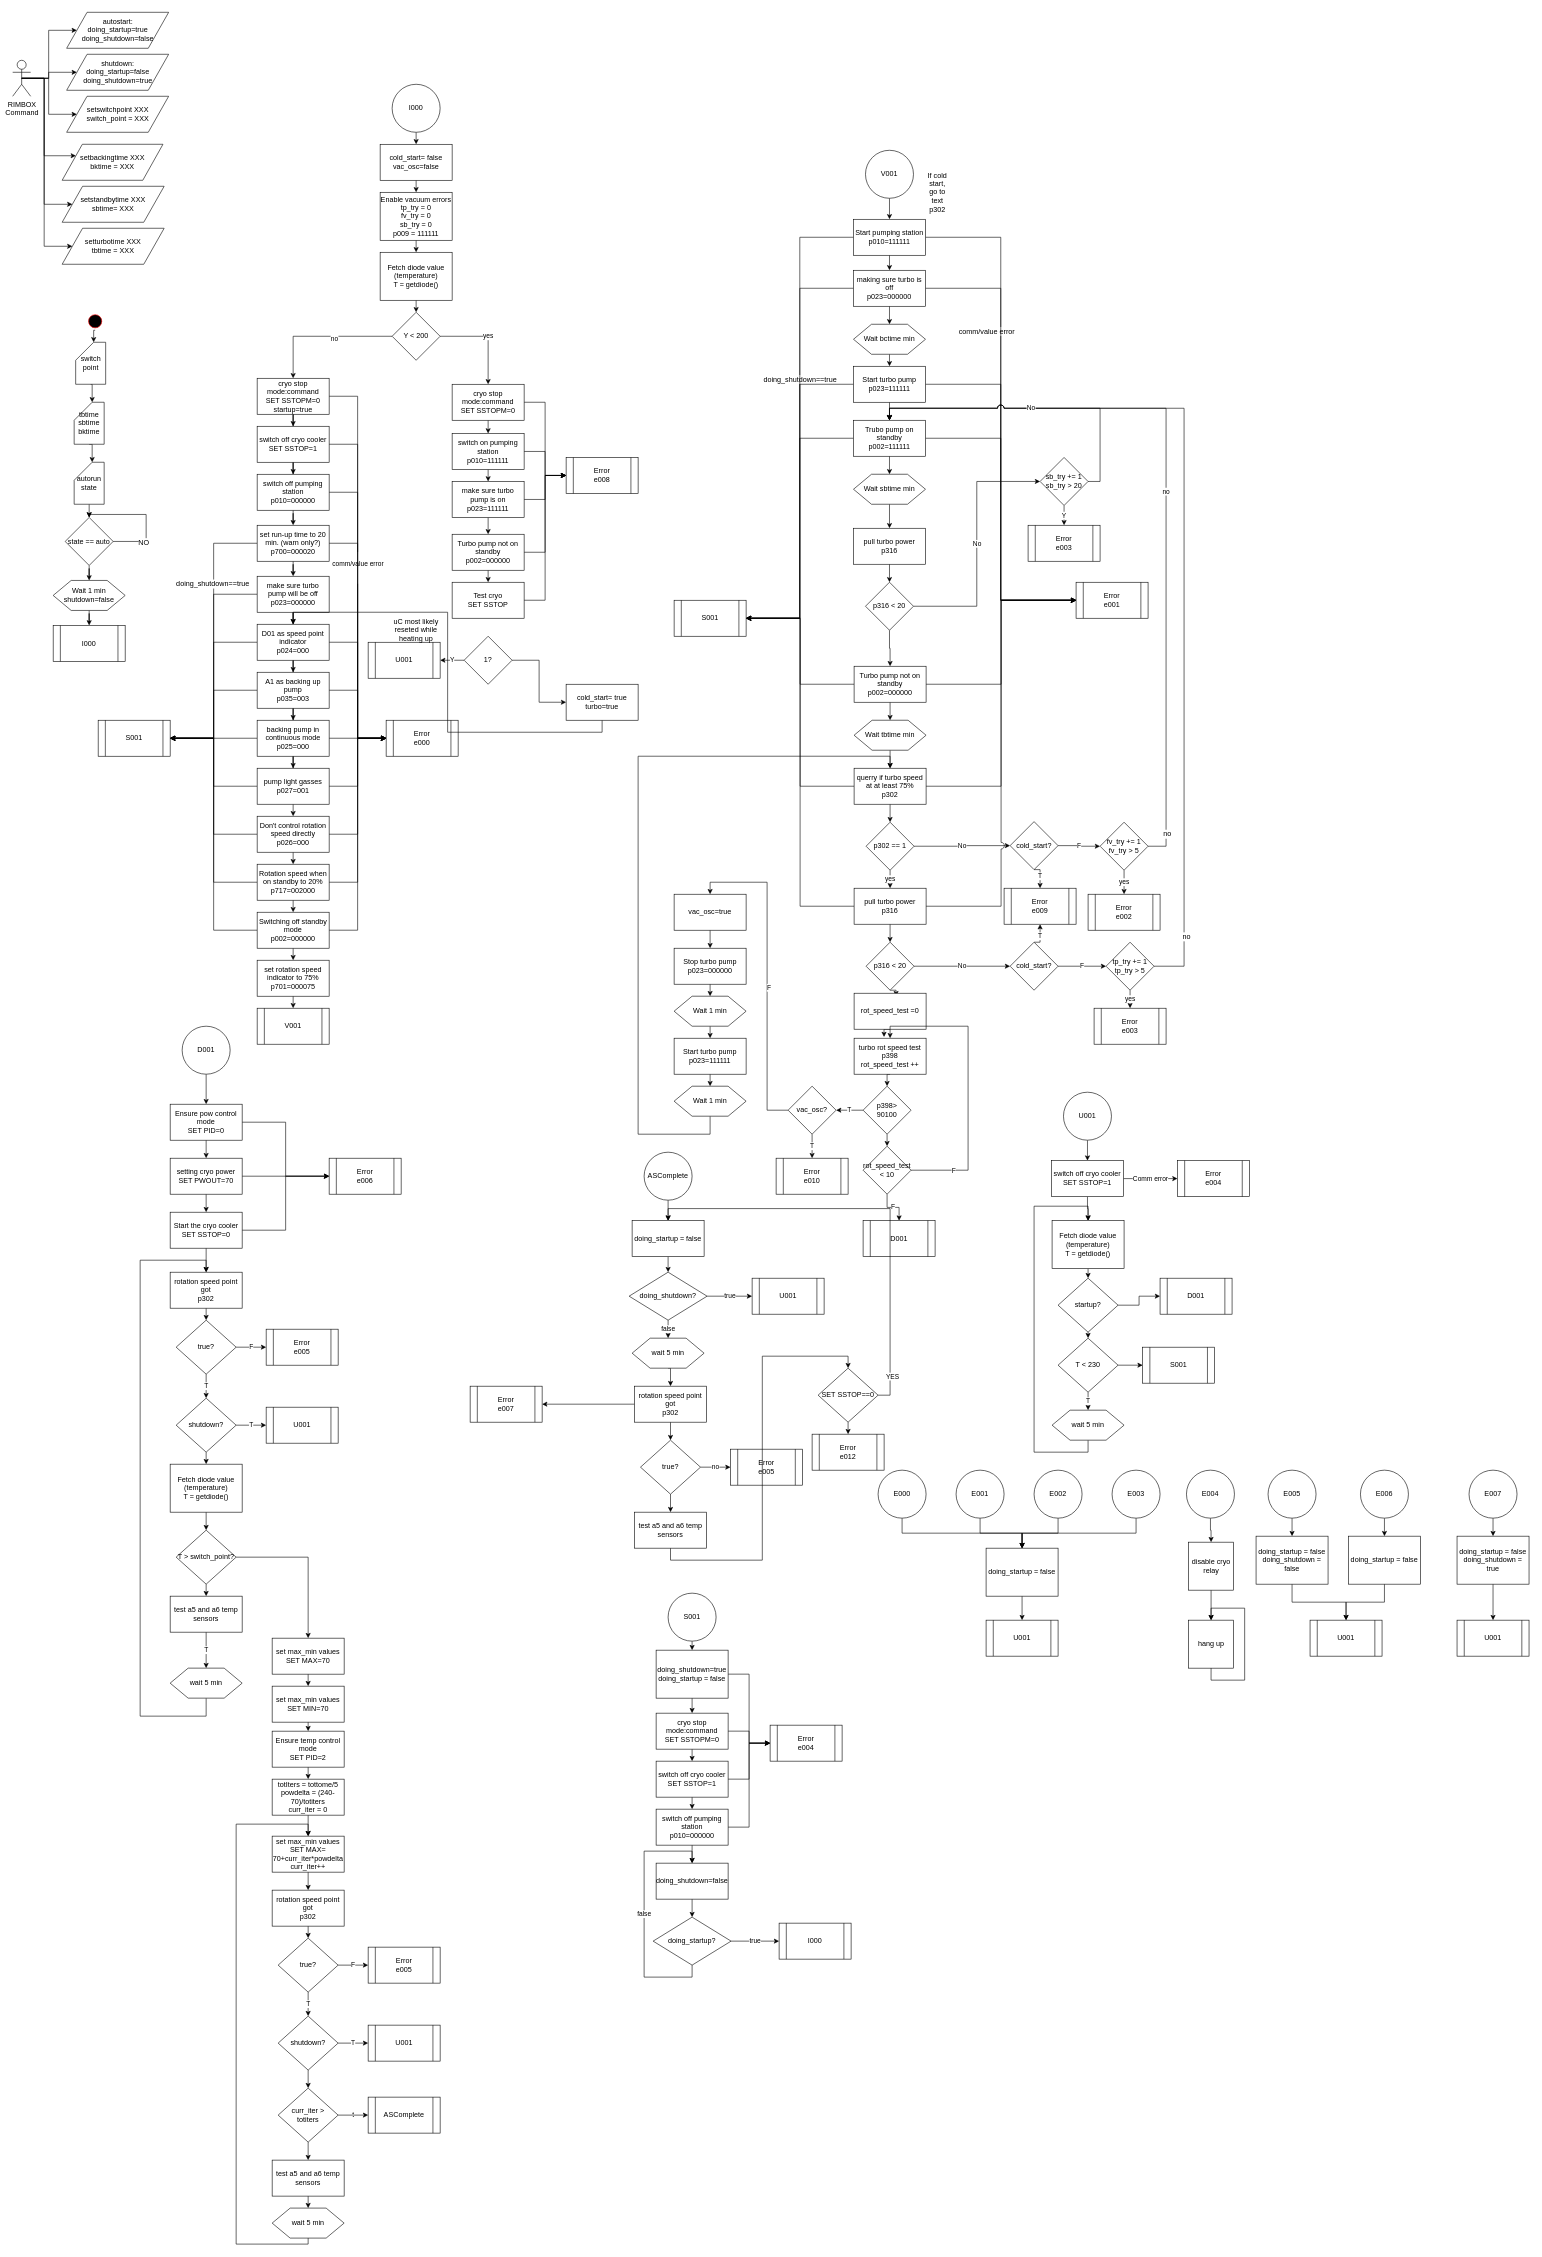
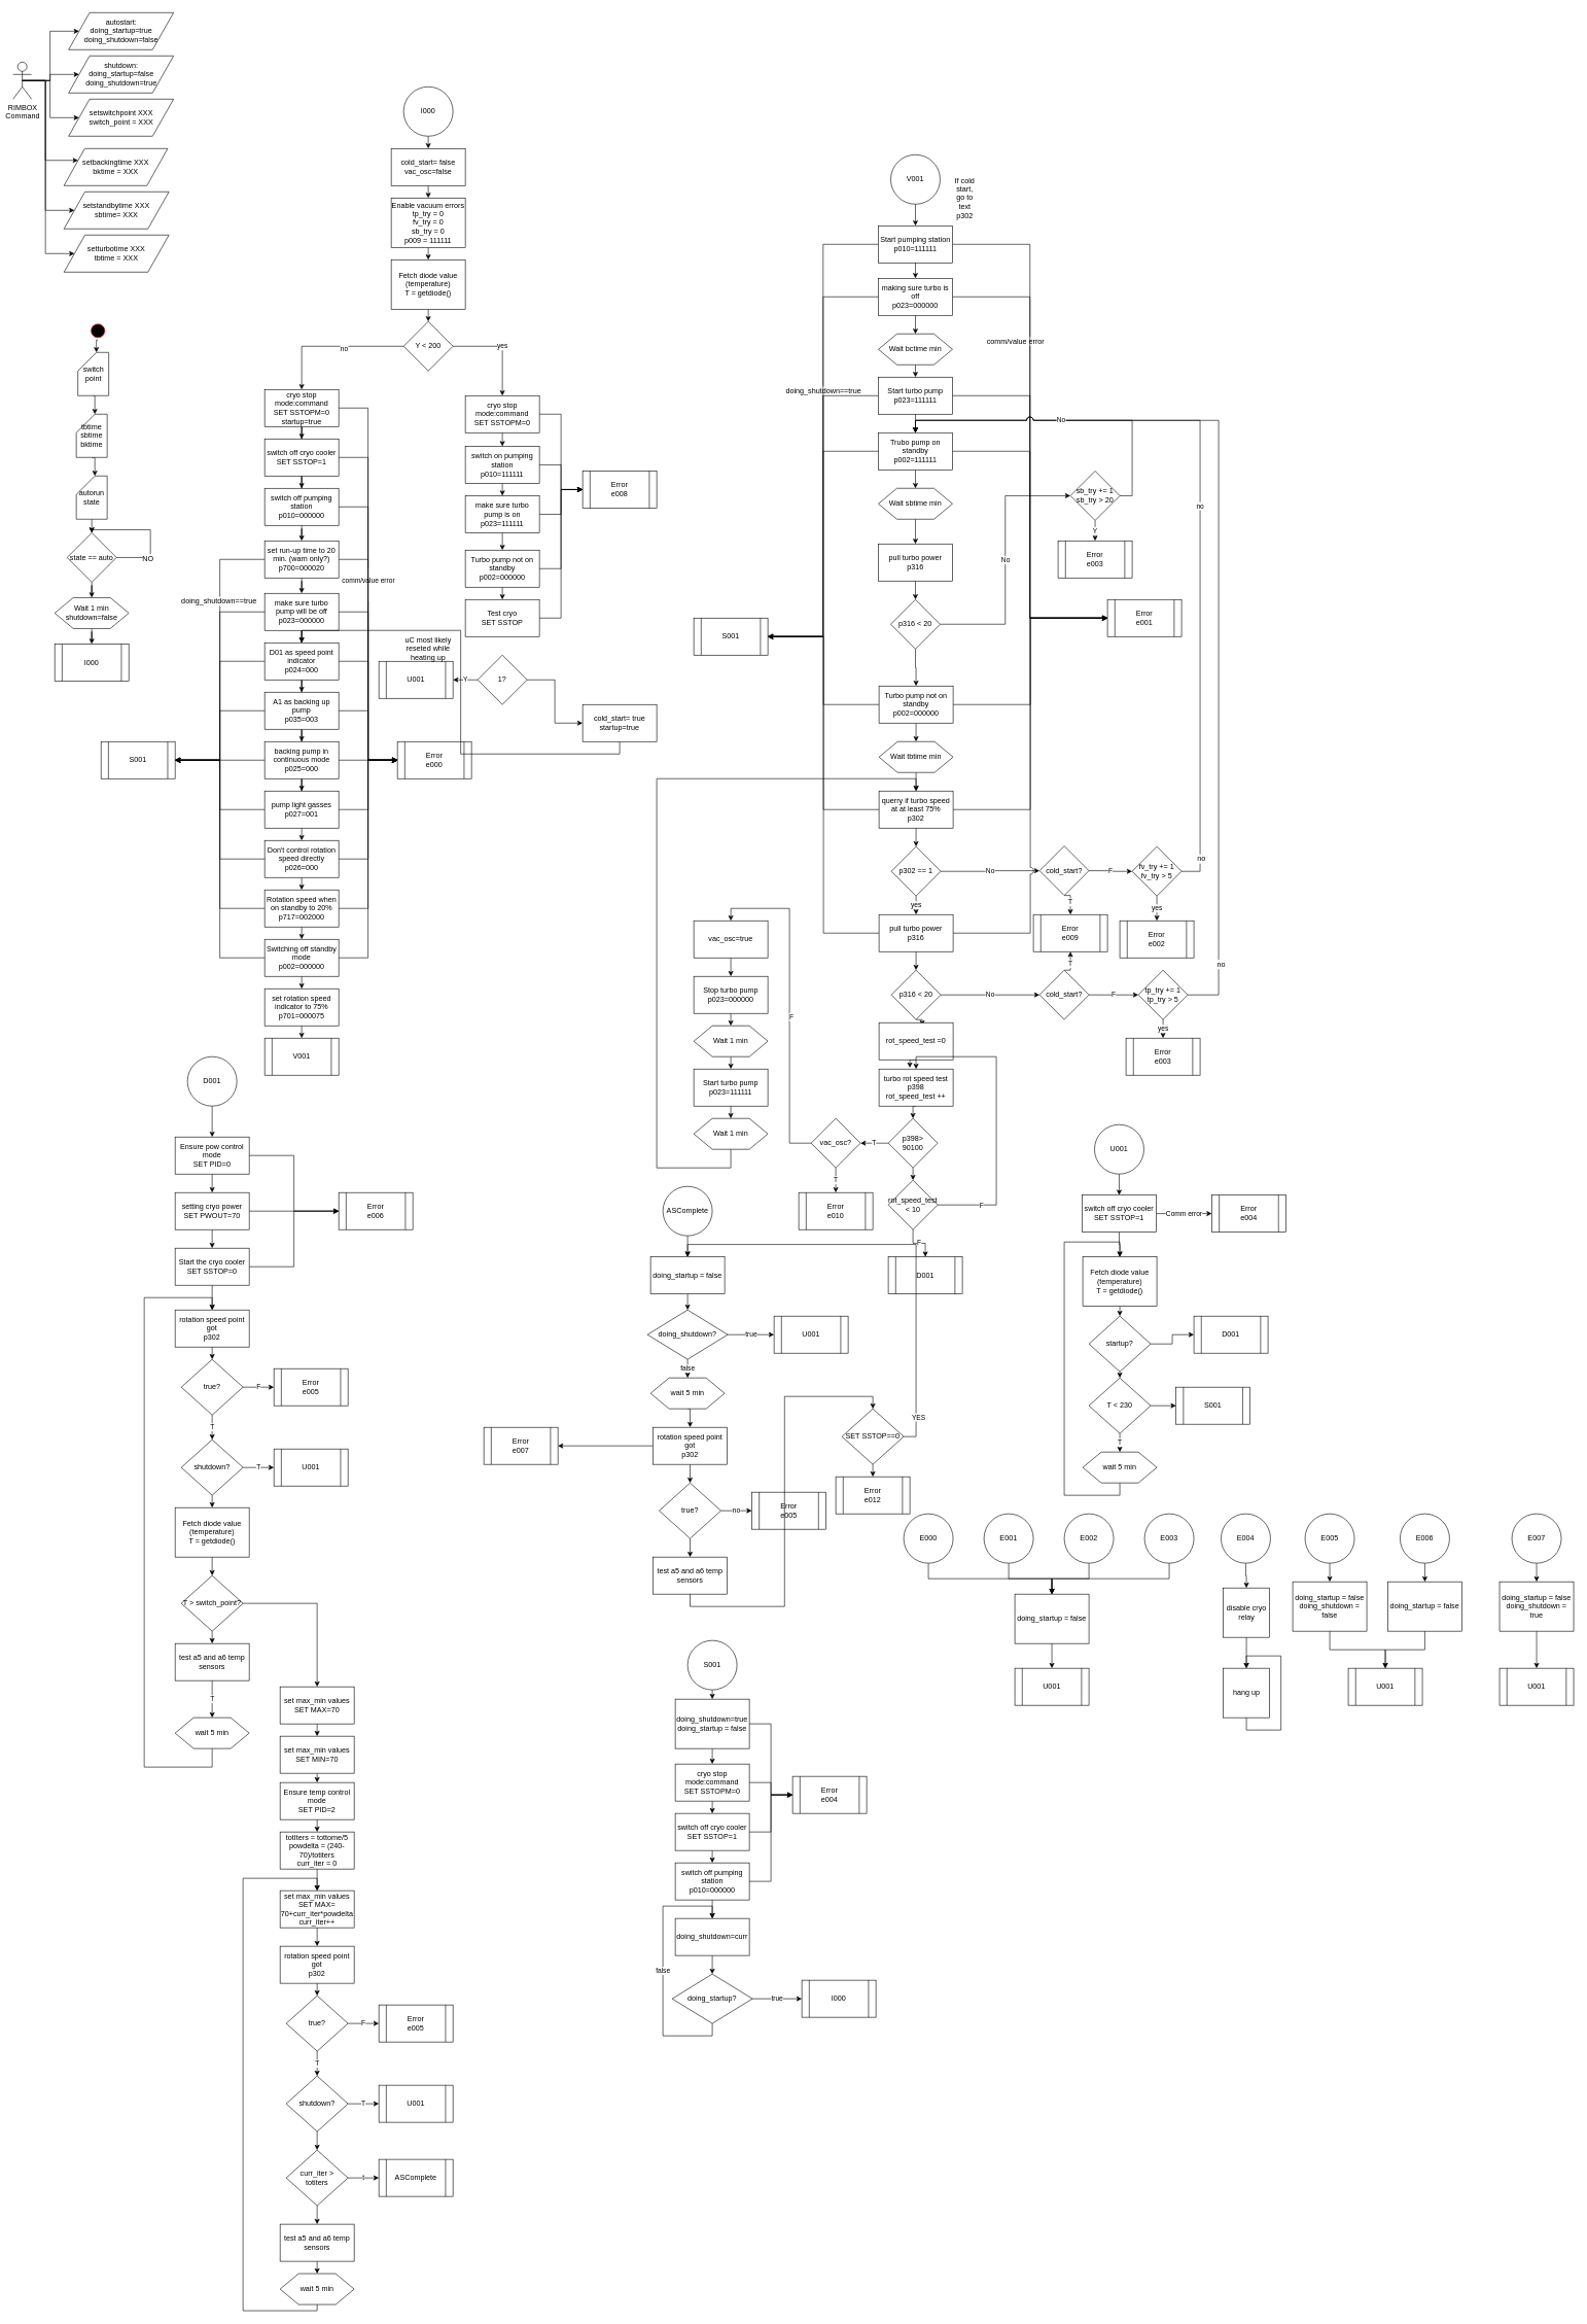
+ <mxCell id="40" style="edgeStyle=orthogonalEdgeStyle;rounded=0;orthogonalLoop=1;jettySize=auto;html=1;exitX=1;exitY=0.5;exitDx=0;exitDy=0;entryX=0;entryY=0.5;entryDx=0;entryDy=0;" parent="1" source="43" target="24" edge="1"><mxGeometry relative="1" as="geometry" /></mxCell>
- <mxCell id="243" value="&lt;div&gt;cold_start= true&lt;/div&gt;&lt;div&gt;turbo=true&lt;br&gt;&lt;/div&gt;" style="rounded=0;whiteSpace=wrap;html=1;" parent="1" vertex="1"><mxGeometry x="943" y="1140" width="120" height="60" as="geometry" /></mxCell>
+ <mxCell id="243" value="&lt;div&gt;cold_start= true&lt;/div&gt;&lt;div&gt;startup=true&lt;br&gt;&lt;/div&gt;" style="rounded=0;whiteSpace=wrap;html=1;" parent="1" vertex="1"><mxGeometry x="943" y="1140" width="120" height="60" as="geometry" /></mxCell>
- <mxCell id="185" value="doing_shutdown=false" style="rounded=0;whiteSpace=wrap;html=1;" parent="1" vertex="1"><mxGeometry x="1093" y="3105" width="120" height="60" as="geometry" /></mxCell>
+ <mxCell id="185" value="doing_shutdown=curr" style="rounded=0;whiteSpace=wrap;html=1;" parent="1" vertex="1"><mxGeometry x="1093" y="3105" width="120" height="60" as="geometry" /></mxCell>
